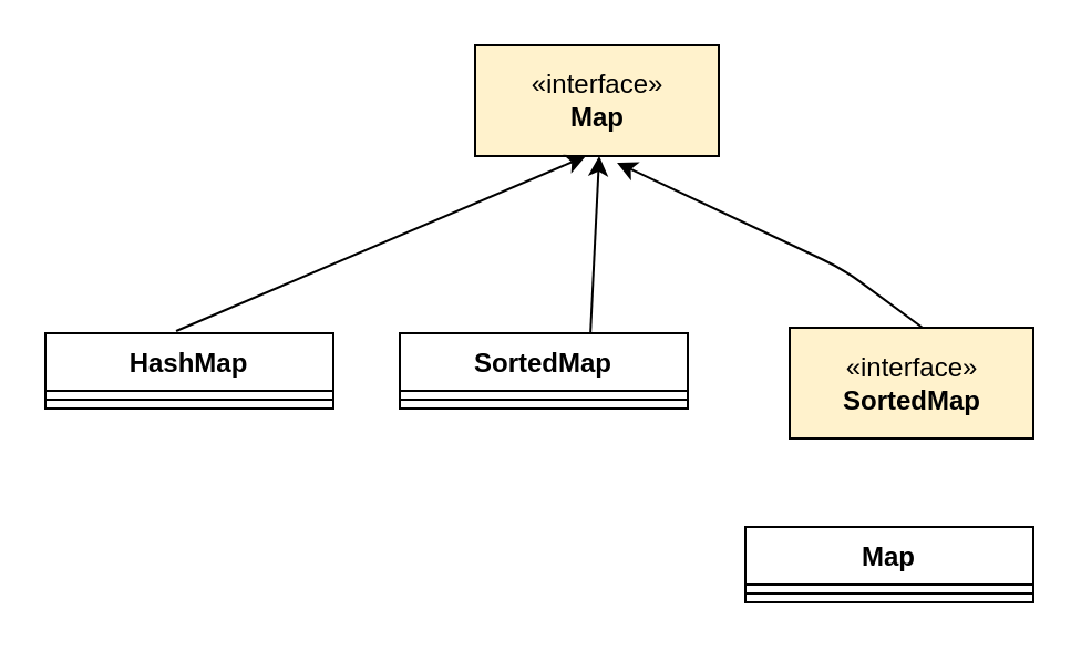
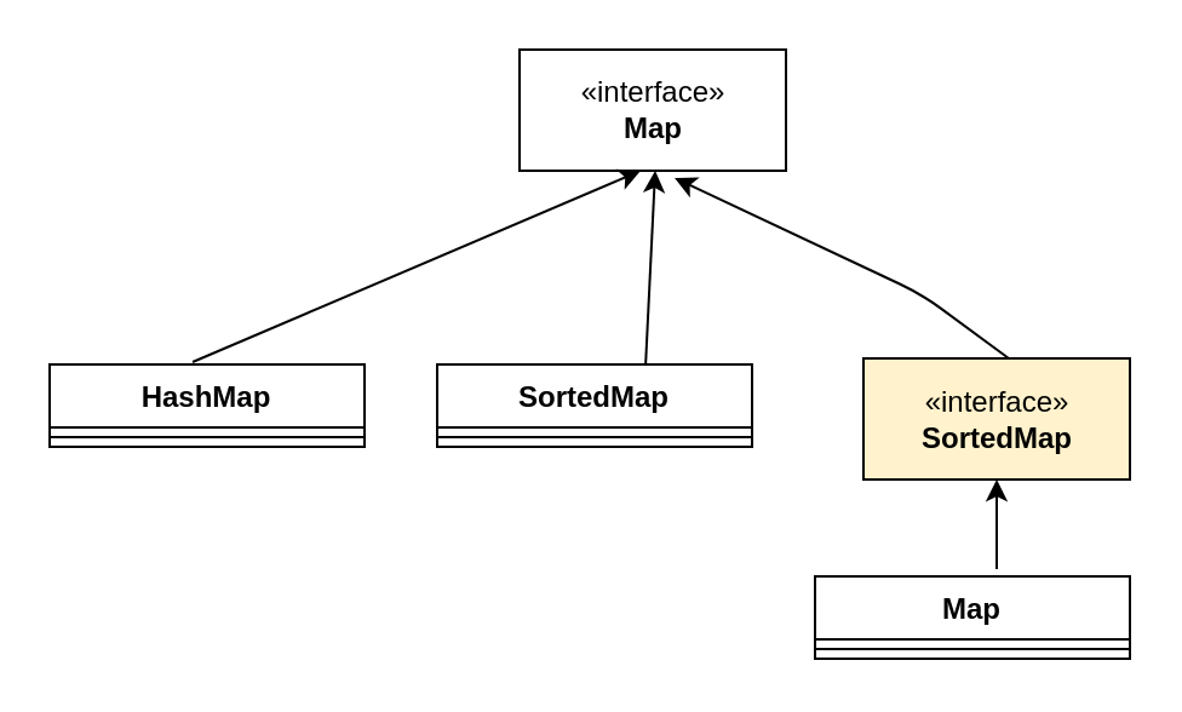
- <mxCell id="2" value="«interface»&lt;br&gt;&lt;b&gt;Map&lt;/b&gt;" style="html=1;fillColor=#fff2cc;" vertex="1" parent="1"><mxGeometry x="214" y="20" width="110" height="50" as="geometry" /></mxCell>
+ <mxCell id="2" value="«interface»&lt;br&gt;&lt;b&gt;Map&lt;/b&gt;" style="html=1;" vertex="1" parent="1"><mxGeometry x="214" y="20" width="110" height="50" as="geometry" /></mxCell>
+ <mxCell id="10" value="" style="endArrow=classic;html=1;entryX=0.5;entryY=1;entryDx=0;entryDy=0;exitX=0.577;exitY=-0.088;exitDx=0;exitDy=0;exitPerimeter=0;" edge="1" parent="1" source="12" target="7"><mxGeometry width="50" height="50" relative="1" as="geometry"><mxPoint x="286" y="387.5" as="sourcePoint" /><mxPoint x="336" y="337.5" as="targetPoint" /></mxGeometry></mxCell>
